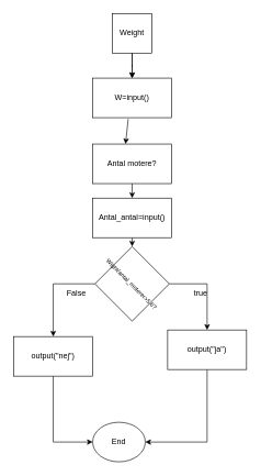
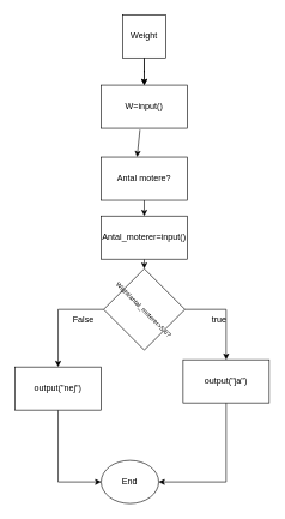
- <mxCell id="8" value="Antal_antal=input()" style="rounded=0;whiteSpace=wrap;html=1;" vertex="1" parent="1"><mxGeometry x="140" y="300" width="120" height="60" as="geometry" /></mxCell>
+ <mxCell id="8" value="Antal_moterer=input()" style="rounded=0;whiteSpace=wrap;html=1;" vertex="1" parent="1"><mxGeometry x="140" y="300" width="120" height="60" as="geometry" /></mxCell>
